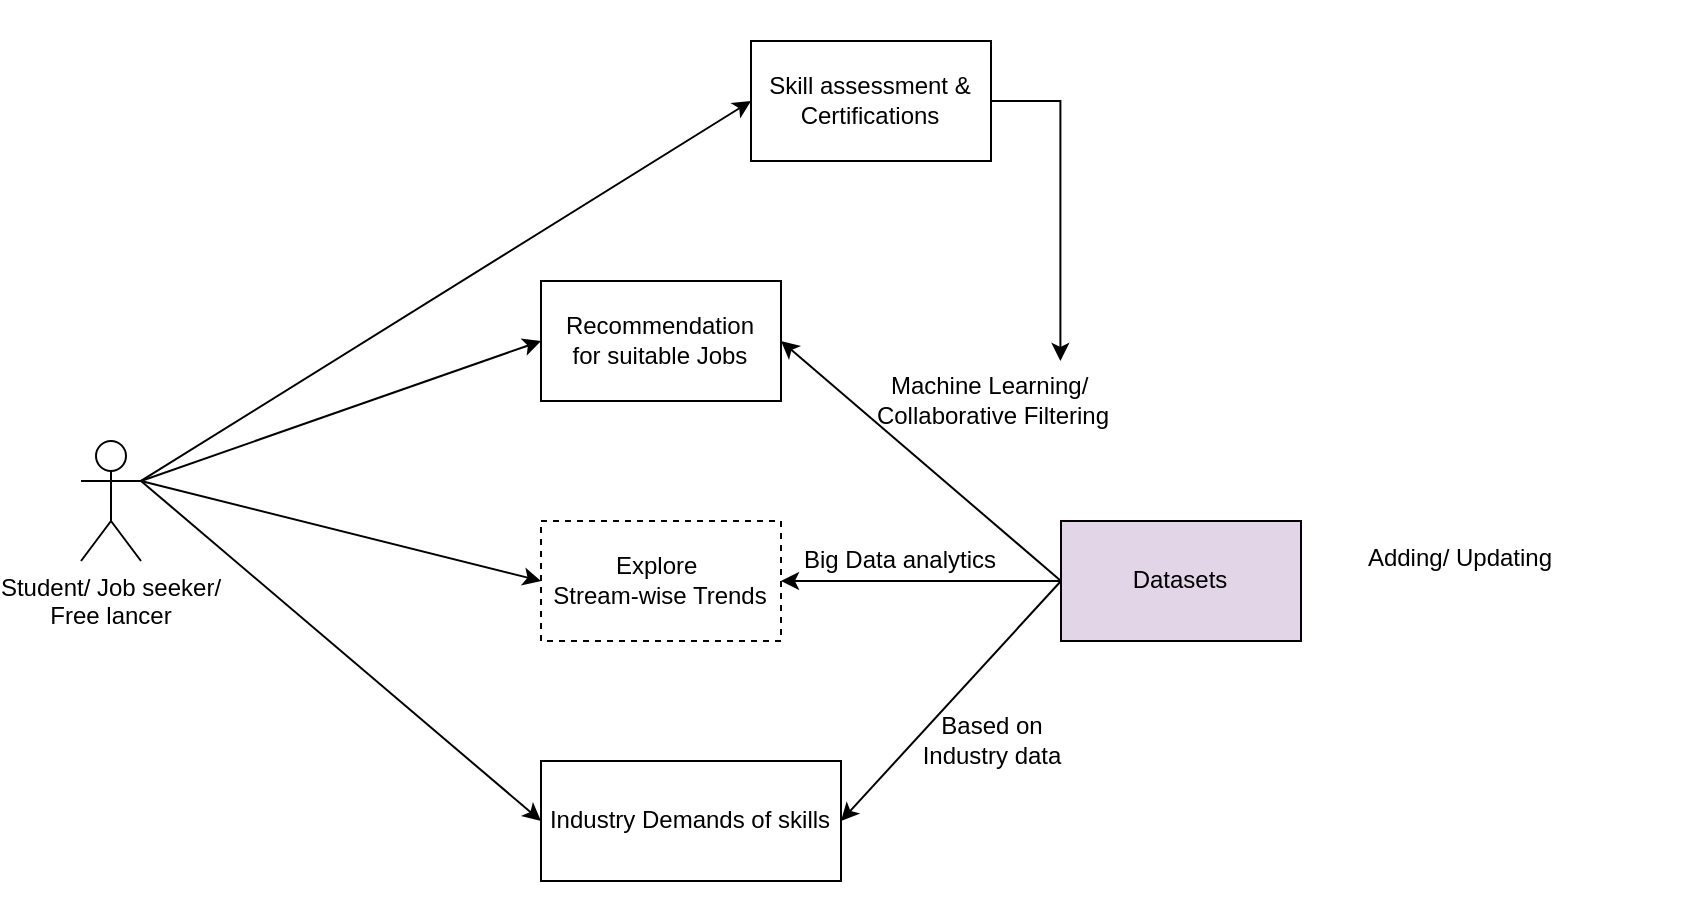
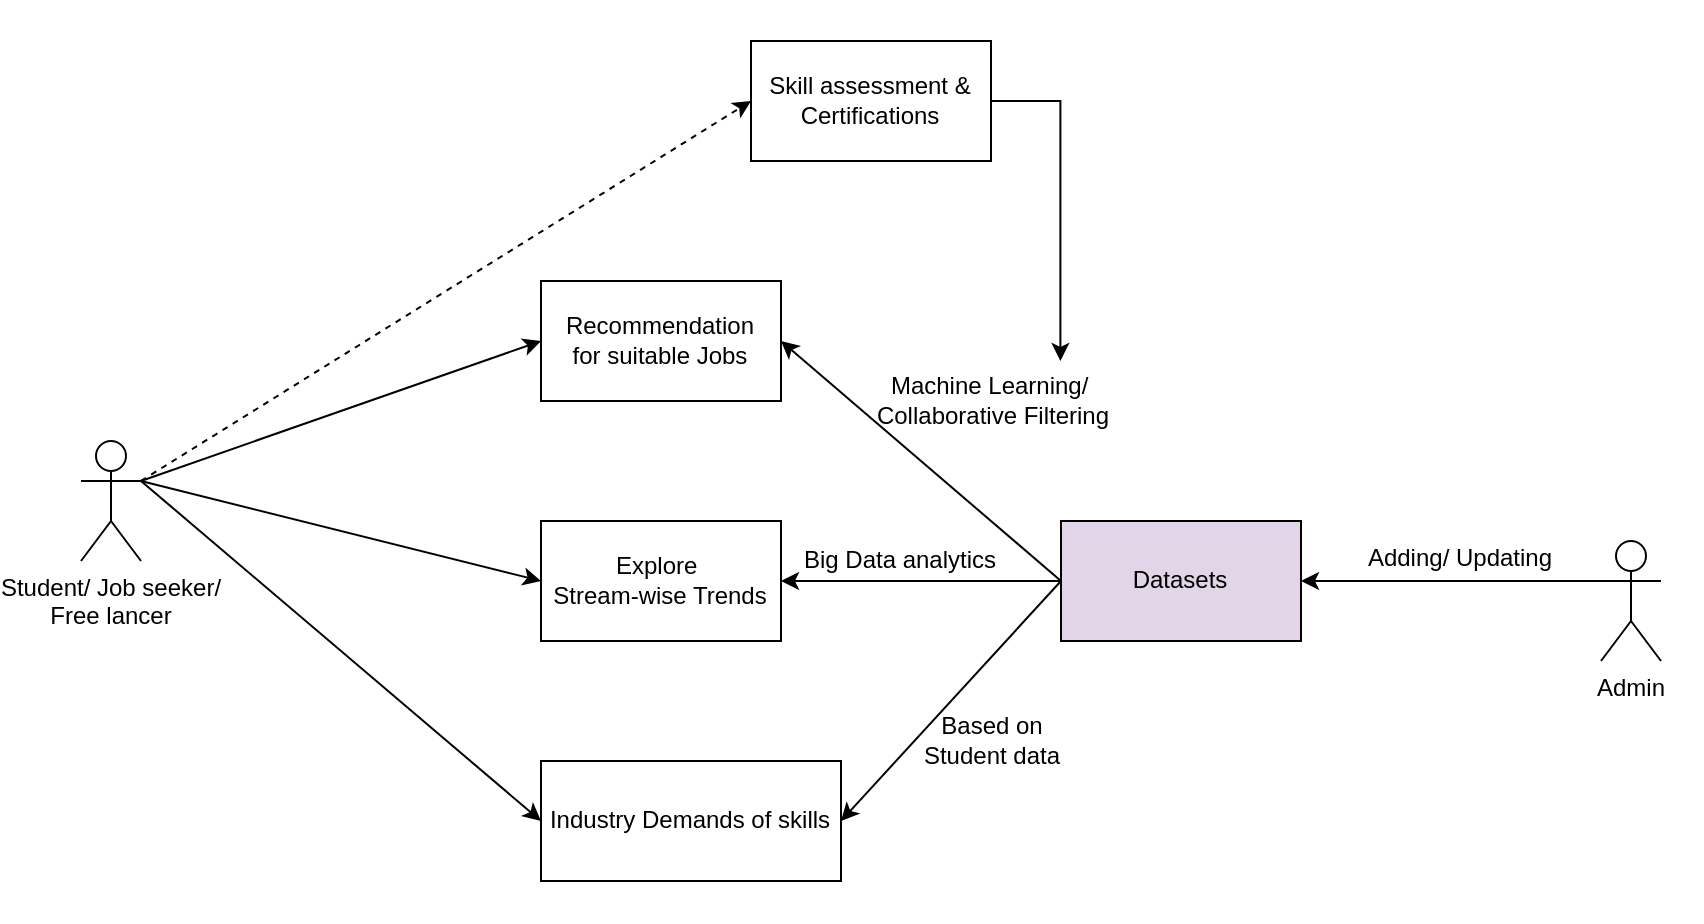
- <mxCell id="7" value="" style="endArrow=classic;html=1;entryX=0;entryY=0.5;entryDx=0;entryDy=0;exitX=1;exitY=0.333;exitDx=0;exitDy=0;exitPerimeter=0;" edge="1" parent="1" source="2" target="4"><mxGeometry width="50" height="50" relative="1" as="geometry"><mxPoint x="90" y="130" as="sourcePoint" /><mxPoint x="140" y="80" as="targetPoint" /></mxGeometry></mxCell>
+ <mxCell id="7" value="" style="endArrow=classic;html=1;entryX=0;entryY=0.5;entryDx=0;entryDy=0;exitX=1;exitY=0.333;exitDx=0;exitDy=0;exitPerimeter=0;dashed=1;" edge="1" parent="1" source="2" target="4"><mxGeometry width="50" height="50" relative="1" as="geometry"><mxPoint x="90" y="130" as="sourcePoint" /><mxPoint x="140" y="80" as="targetPoint" /></mxGeometry></mxCell>
- <mxCell id="6" value="&lt;span style=&quot;white-space: normal&quot;&gt;Explore&amp;nbsp;&lt;/span&gt;&lt;br style=&quot;white-space: normal&quot;&gt;&lt;span style=&quot;white-space: normal&quot;&gt;Stream-wise Trends&lt;/span&gt;" style="rounded=0;whiteSpace=wrap;html=1;dashed=1;" vertex="1" parent="1"><mxGeometry x="250" y="260" width="120" height="60" as="geometry" /></mxCell>
+ <mxCell id="6" value="&lt;span style=&quot;white-space: normal&quot;&gt;Explore&amp;nbsp;&lt;/span&gt;&lt;br style=&quot;white-space: normal&quot;&gt;&lt;span style=&quot;white-space: normal&quot;&gt;Stream-wise Trends&lt;/span&gt;" style="rounded=0;whiteSpace=wrap;html=1;" vertex="1" parent="1"><mxGeometry x="250" y="260" width="120" height="60" as="geometry" /></mxCell>
+ <mxCell id="19" value="" style="endArrow=classic;html=1;entryX=1;entryY=0.5;entryDx=0;entryDy=0;exitX=0;exitY=0.333;exitDx=0;exitDy=0;exitPerimeter=0;" edge="1" parent="1" source="18" target="12"><mxGeometry width="50" height="50" relative="1" as="geometry"><mxPoint x="680" y="368.4" as="sourcePoint" /><mxPoint x="730" y="318.4" as="targetPoint" /></mxGeometry></mxCell>
+ <mxCell id="18" value="Admin" style="shape=umlActor;verticalLabelPosition=bottom;labelBackgroundColor=#ffffff;verticalAlign=top;html=1;outlineConnect=0;" vertex="1" parent="1"><mxGeometry x="780" y="270" width="30" height="60" as="geometry" /></mxCell>
- <mxCell id="21" value="Based on Industry data" style="text;html=1;strokeColor=none;fillColor=none;align=center;verticalAlign=middle;whiteSpace=wrap;rounded=0;" vertex="1" parent="1"><mxGeometry x="431.46" y="360" width="90" height="20" as="geometry" /></mxCell>
+ <mxCell id="21" value="Based on Student data" style="text;html=1;strokeColor=none;fillColor=none;align=center;verticalAlign=middle;whiteSpace=wrap;rounded=0;" vertex="1" parent="1"><mxGeometry x="431.46" y="360" width="90" height="20" as="geometry" /></mxCell>
